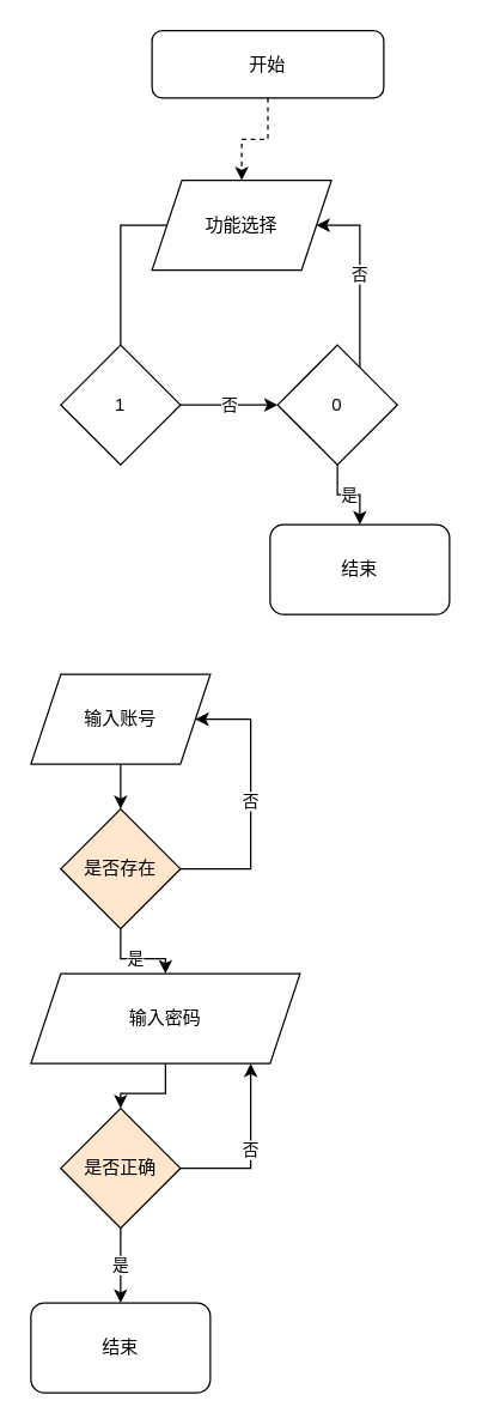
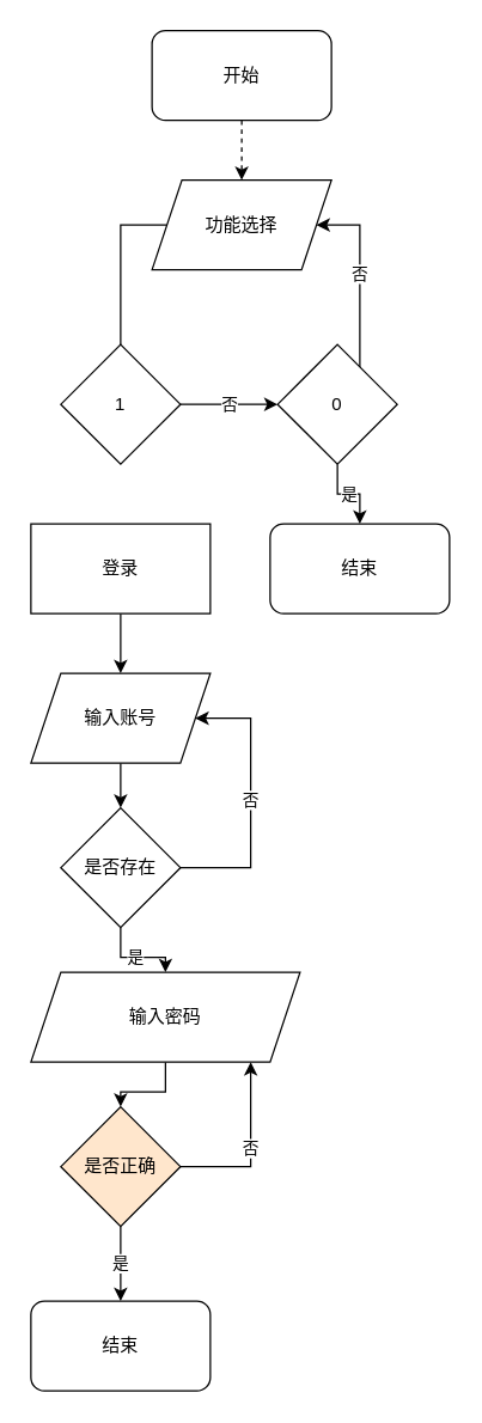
- <mxCell id="3" value="开始" style="rounded=1;whiteSpace=wrap;html=1;" vertex="1" parent="1"><mxGeometry x="101" y="20" width="155" height="45" as="geometry" /></mxCell>
+ <mxCell id="3" value="开始" style="rounded=1;whiteSpace=wrap;html=1;" vertex="1" parent="1"><mxGeometry x="101" y="20" width="120" height="60" as="geometry" /></mxCell>
+ <mxCell id="12" value="登录" style="whiteSpace=wrap;html=1;" vertex="1" parent="1"><mxGeometry x="20" y="350" width="120" height="60" as="geometry" /></mxCell>
+ <mxCell id="11" style="edgeStyle=orthogonalEdgeStyle;rounded=0;orthogonalLoop=1;jettySize=auto;html=1;" edge="1" parent="1" source="12" target="14"><mxGeometry relative="1" as="geometry" /></mxCell>
- <mxCell id="17" value="是否存在" style="rhombus;whiteSpace=wrap;html=1;fillColor=#ffe6cc;" vertex="1" parent="1"><mxGeometry x="40" y="540" width="80" height="80" as="geometry" /></mxCell>
+ <mxCell id="17" value="是否存在" style="rhombus;whiteSpace=wrap;html=1;" vertex="1" parent="1"><mxGeometry x="40" y="540" width="80" height="80" as="geometry" /></mxCell>
